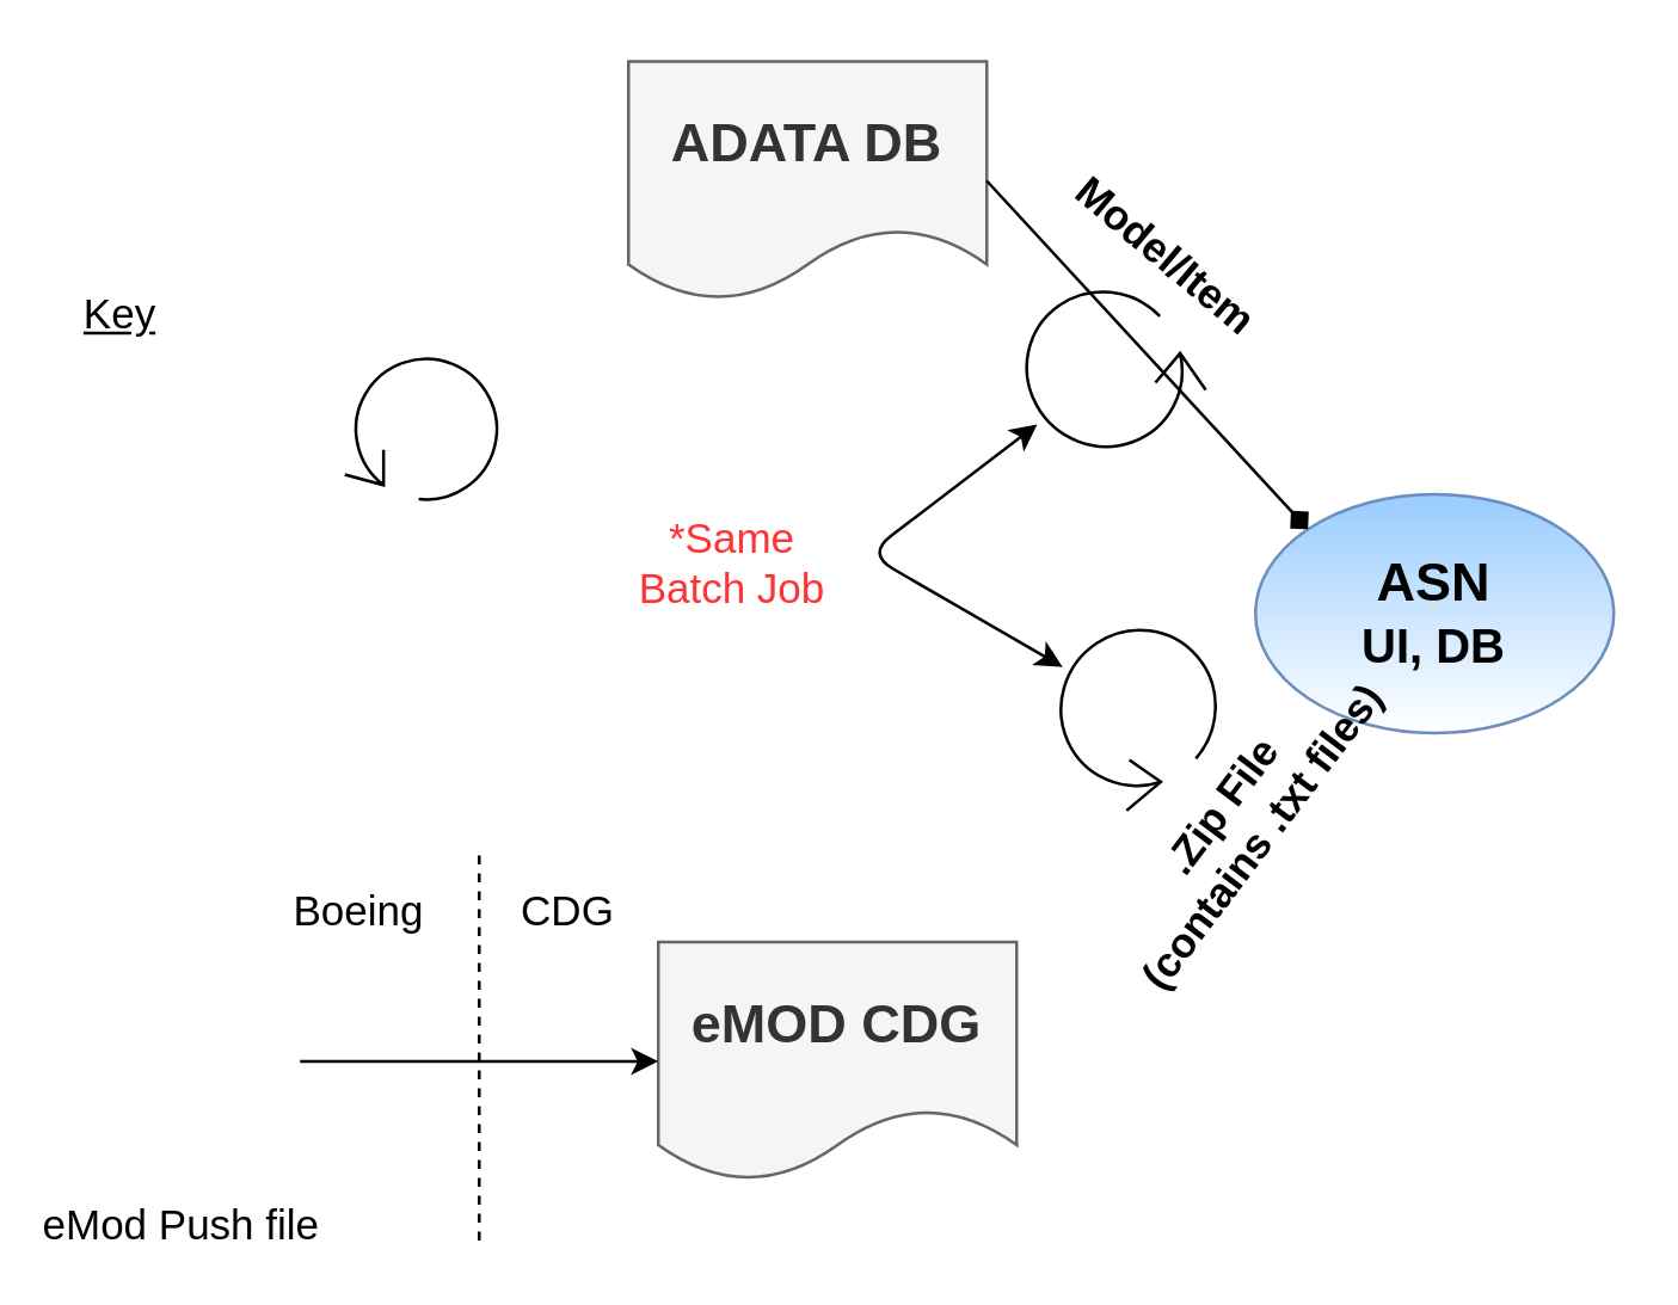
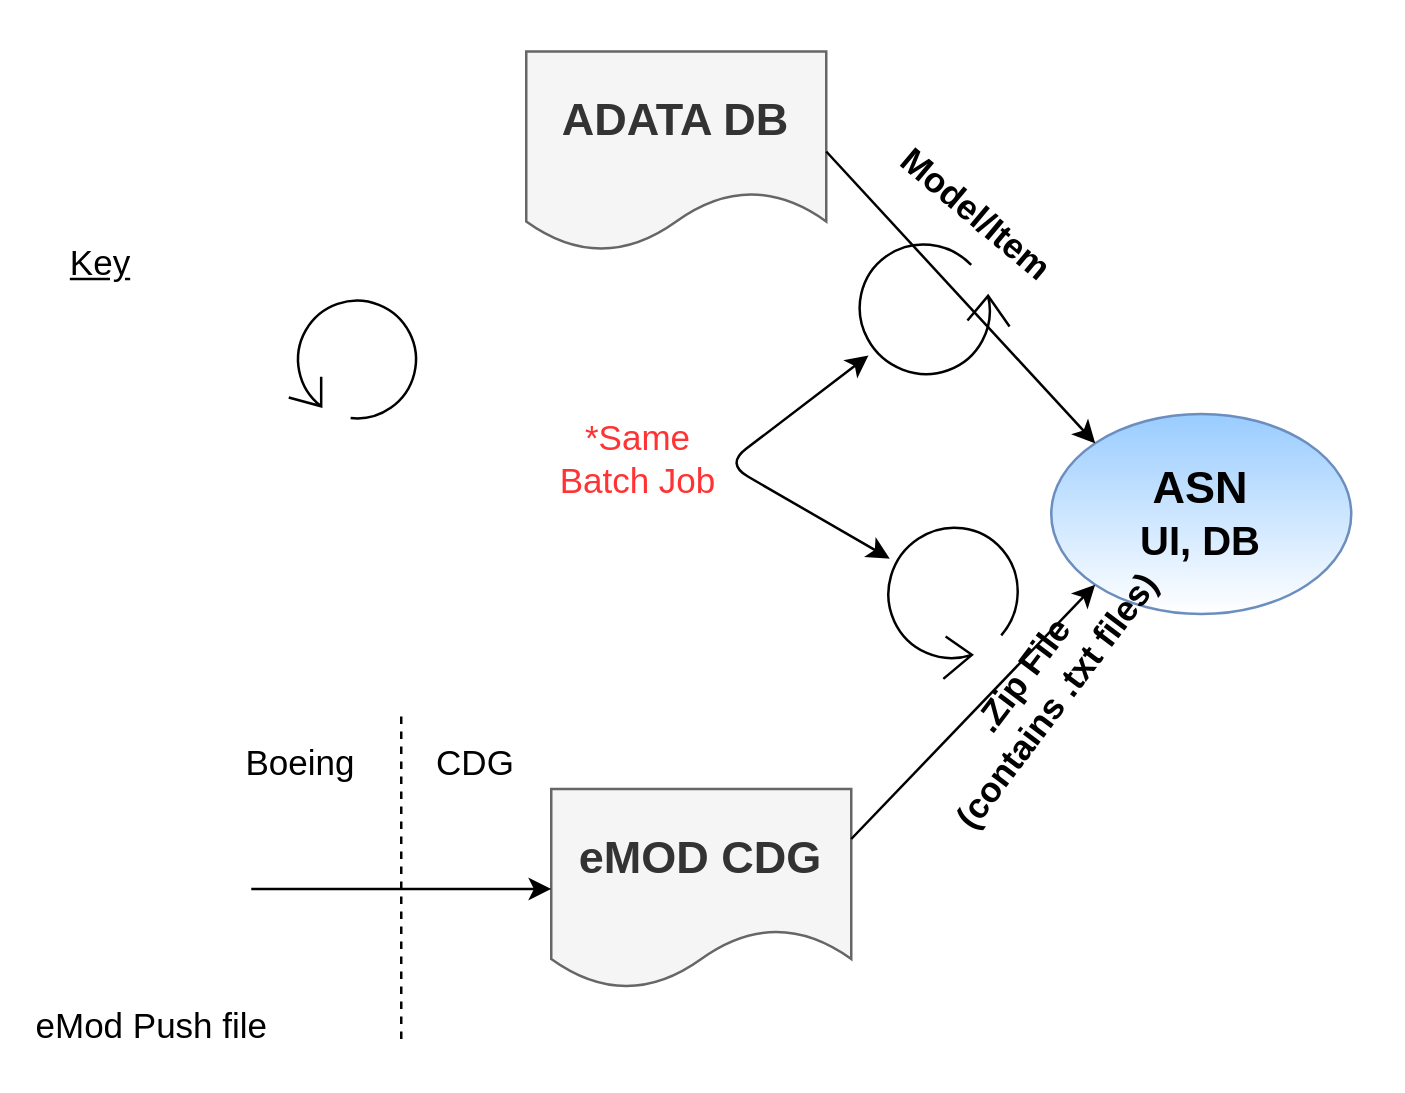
- <mxCell id="5" value="" style="endArrow=diamond;html=1;entryX=0;entryY=0;entryDx=0;entryDy=0;exitX=1;exitY=0.5;exitDx=0;exitDy=0;" parent="1" source="3" target="2" edge="1"><mxGeometry width="50" height="50" relative="1" as="geometry"><mxPoint x="320" y="285" as="sourcePoint" /><mxPoint x="370" y="235" as="targetPoint" /></mxGeometry></mxCell>
+ <mxCell id="5" value="" style="endArrow=classic;html=1;entryX=0;entryY=0;entryDx=0;entryDy=0;exitX=1;exitY=0.5;exitDx=0;exitDy=0;" parent="1" source="3" target="2" edge="1"><mxGeometry width="50" height="50" relative="1" as="geometry"><mxPoint x="320" y="285" as="sourcePoint" /><mxPoint x="370" y="235" as="targetPoint" /></mxGeometry></mxCell>
- <mxCell id="12" value="&lt;font color=&quot;#ff3333&quot; style=&quot;font-size: 14px&quot;&gt;*Same Batch Job&lt;/font&gt;" style="text;html=1;strokeColor=none;fillColor=none;align=center;verticalAlign=middle;whiteSpace=wrap;rounded=0;" parent="1" vertex="1"><mxGeometry x="210" y="163.05" width="70" height="50" as="geometry" /></mxCell>
+ <mxCell id="12" value="&lt;font color=&quot;#ff3333&quot; style=&quot;font-size: 14px&quot;&gt;*Same Batch Job&lt;/font&gt;" style="text;html=1;strokeColor=none;fillColor=none;align=center;verticalAlign=middle;whiteSpace=wrap;rounded=0;" parent="1" vertex="1"><mxGeometry x="220" y="158.05" width="70" height="50" as="geometry" /></mxCell>
+ <mxCell id="6" value="" style="endArrow=classic;html=1;entryX=0;entryY=1;entryDx=0;entryDy=0;exitX=1;exitY=0.25;exitDx=0;exitDy=0;" parent="1" source="4" target="2" edge="1"><mxGeometry width="50" height="50" relative="1" as="geometry"><mxPoint x="360" y="265" as="sourcePoint" /><mxPoint x="447.574" y="306.716" as="targetPoint" /></mxGeometry></mxCell>
